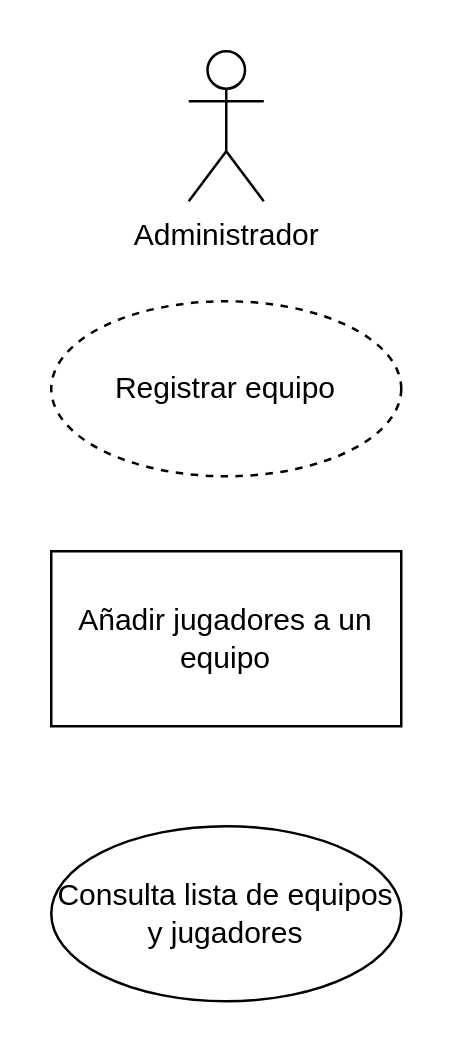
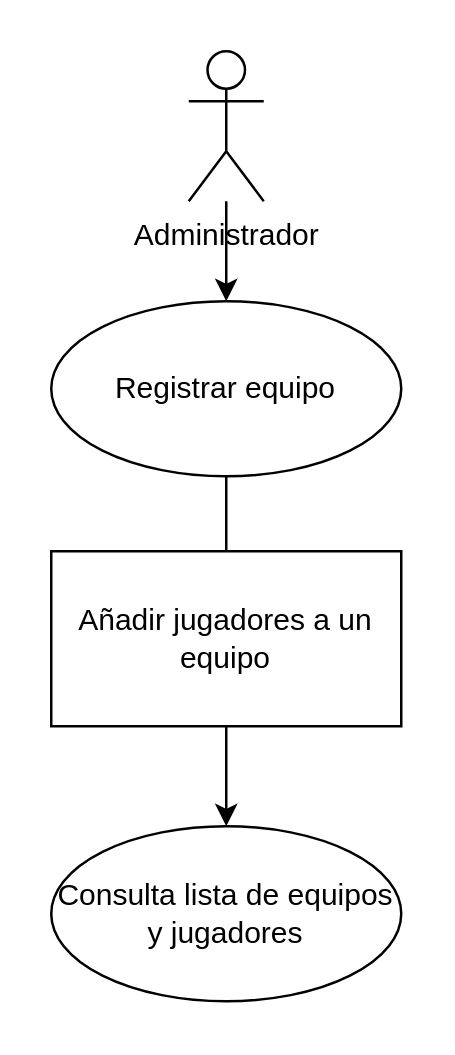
+ <mxCell id="2" value="" style="edgeStyle=orthogonalEdgeStyle;rounded=0;orthogonalLoop=1;jettySize=auto;html=1;" edge="1" parent="1" source="3" target="5"><mxGeometry relative="1" as="geometry" /></mxCell>
- <mxCell id="5" value="Registrar equipo" style="ellipse;whiteSpace=wrap;html=1;dashed=1;" vertex="1" parent="1"><mxGeometry x="20" y="120" width="140" height="70" as="geometry" /></mxCell>
+ <mxCell id="5" value="Registrar equipo" style="ellipse;whiteSpace=wrap;html=1;" vertex="1" parent="1"><mxGeometry x="20" y="120" width="140" height="70" as="geometry" /></mxCell>
+ <mxCell id="4" value="" style="edgeStyle=orthogonalEdgeStyle;rounded=0;orthogonalLoop=1;jettySize=auto;html=1;" edge="1" parent="1" source="5" target="7"><mxGeometry relative="1" as="geometry" /></mxCell>
